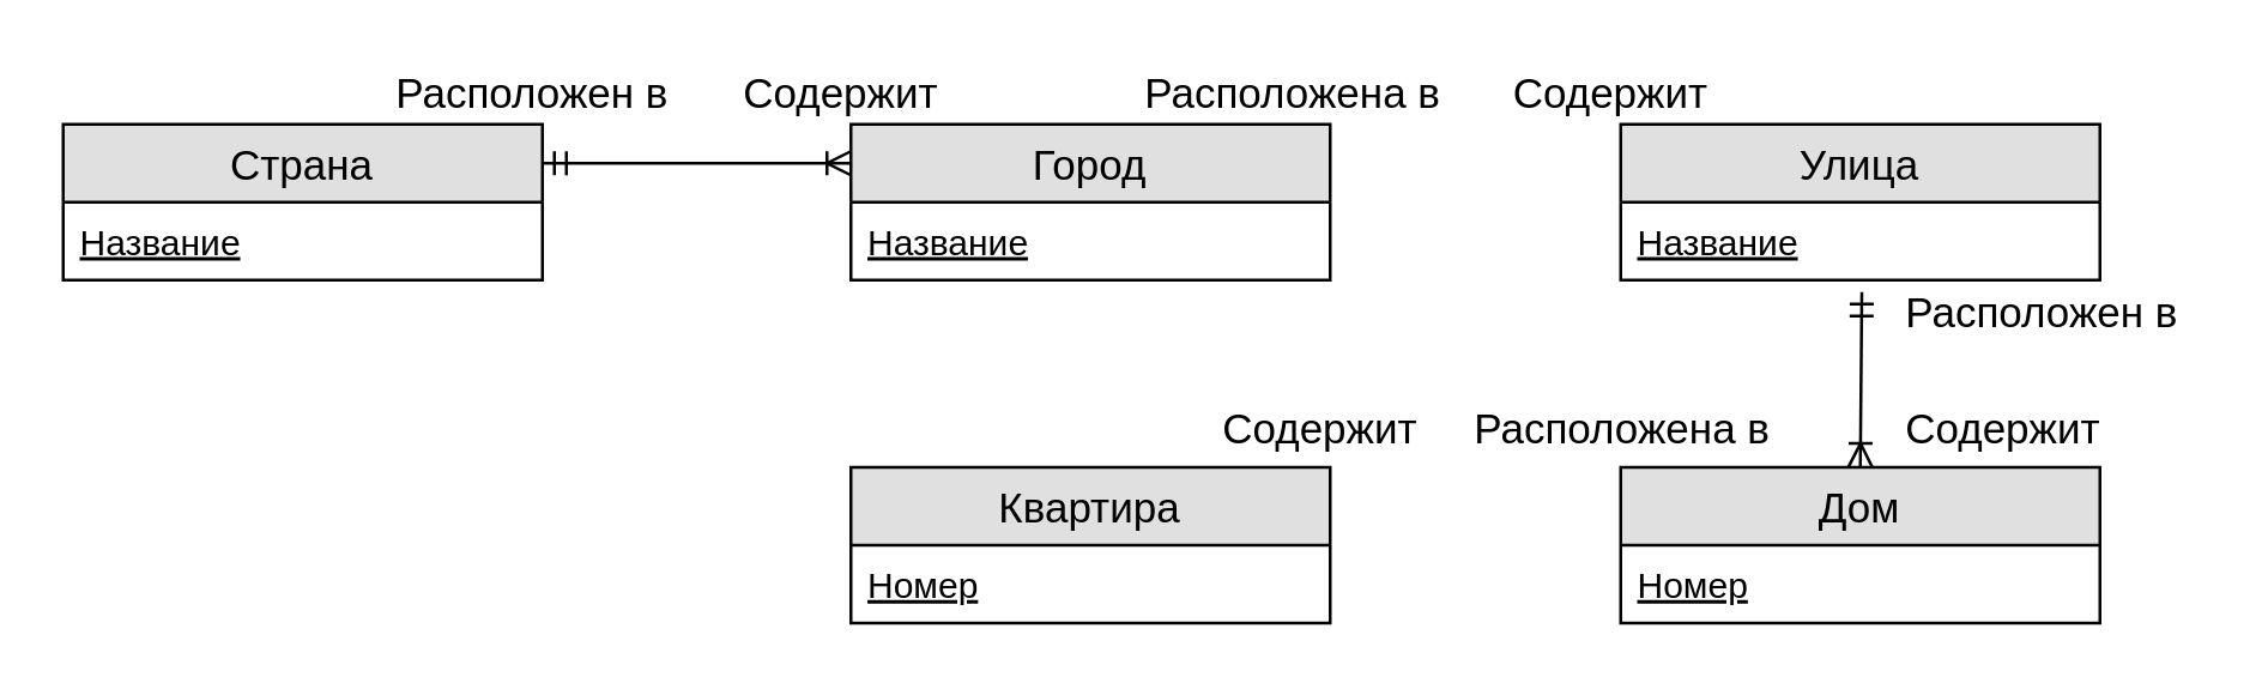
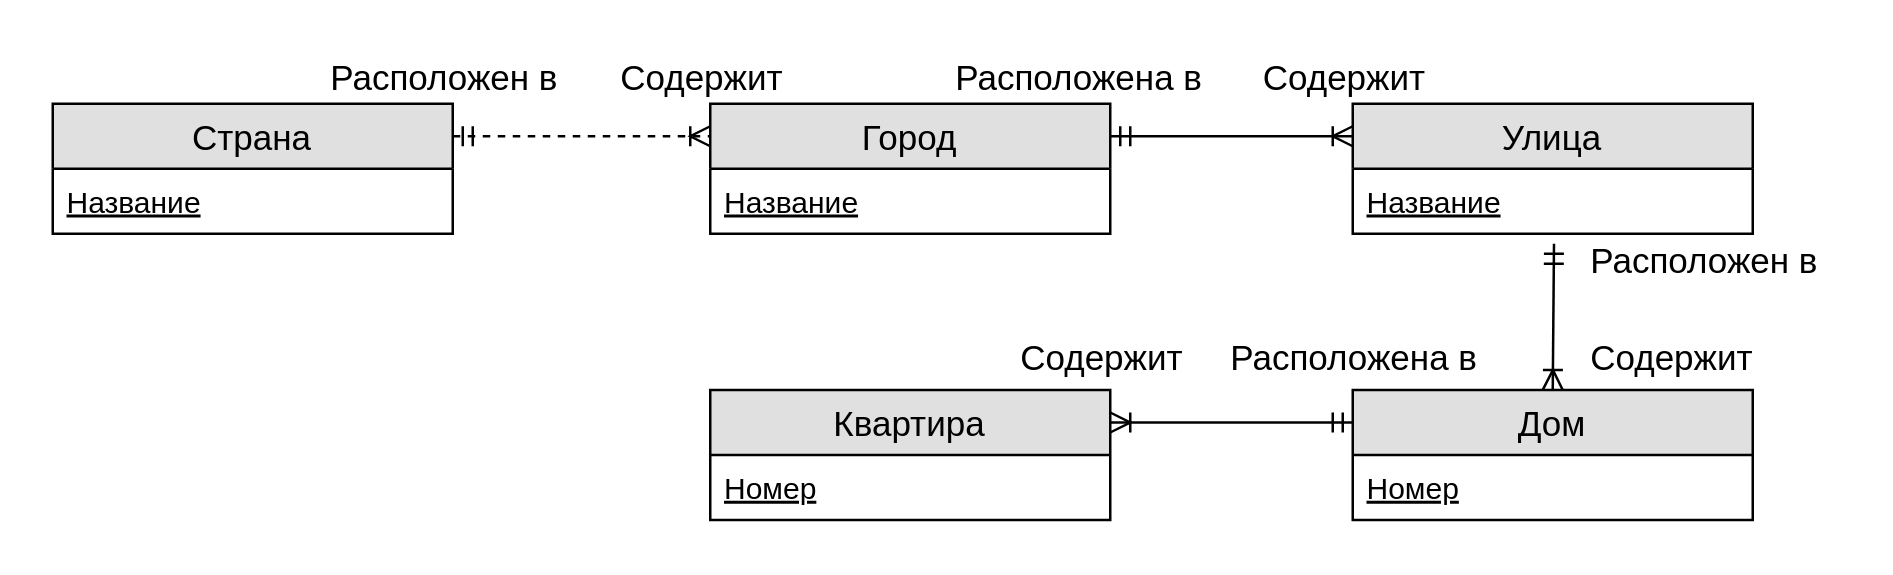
- <mxCell id="12" value="" style="fontSize=12;html=1;endArrow=ERoneToMany;startArrow=ERmandOne;strokeColor=#000000;exitX=1;exitY=0.25;exitDx=0;exitDy=0;entryX=0;entryY=0.25;entryDx=0;entryDy=0;" edge="1" parent="1" source="2" target="4"><mxGeometry width="100" height="100" relative="1" as="geometry"><mxPoint x="49" y="344" as="sourcePoint" /><mxPoint x="149" y="244" as="targetPoint" /></mxGeometry></mxCell>
+ <mxCell id="12" value="" style="fontSize=12;html=1;endArrow=ERoneToMany;startArrow=ERmandOne;strokeColor=#000000;exitX=1;exitY=0.25;exitDx=0;exitDy=0;entryX=0;entryY=0.25;entryDx=0;entryDy=0;dashed=1;" edge="1" parent="1" source="2" target="4"><mxGeometry width="100" height="100" relative="1" as="geometry"><mxPoint x="49" y="344" as="sourcePoint" /><mxPoint x="149" y="244" as="targetPoint" /></mxGeometry></mxCell>
+ <mxCell id="13" value="" style="fontSize=12;html=1;endArrow=ERoneToMany;startArrow=ERmandOne;strokeColor=#000000;exitX=1;exitY=0.25;exitDx=0;exitDy=0;entryX=0;entryY=0.25;entryDx=0;entryDy=0;" edge="1" parent="1" source="4" target="10"><mxGeometry width="100" height="100" relative="1" as="geometry"><mxPoint x="465.5" y="27" as="sourcePoint" /><mxPoint x="568.5" y="27" as="targetPoint" /></mxGeometry></mxCell>
+ <mxCell id="15" value="" style="fontSize=12;html=1;endArrow=ERoneToMany;startArrow=ERmandOne;strokeColor=#000000;exitX=0;exitY=0.25;exitDx=0;exitDy=0;entryX=1;entryY=0.25;entryDx=0;entryDy=0;" edge="1" parent="1" source="8" target="6"><mxGeometry width="100" height="100" relative="1" as="geometry"><mxPoint x="456.5" y="93" as="sourcePoint" /><mxPoint x="553.5" y="93" as="targetPoint" /></mxGeometry></mxCell>
